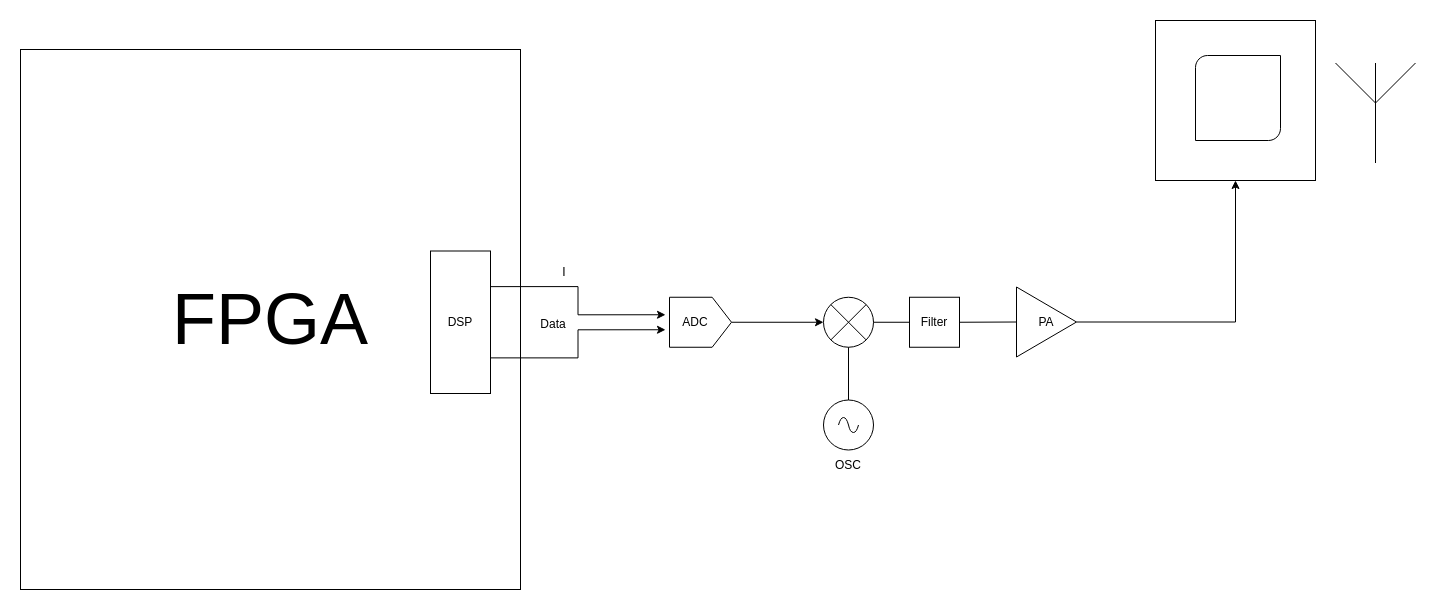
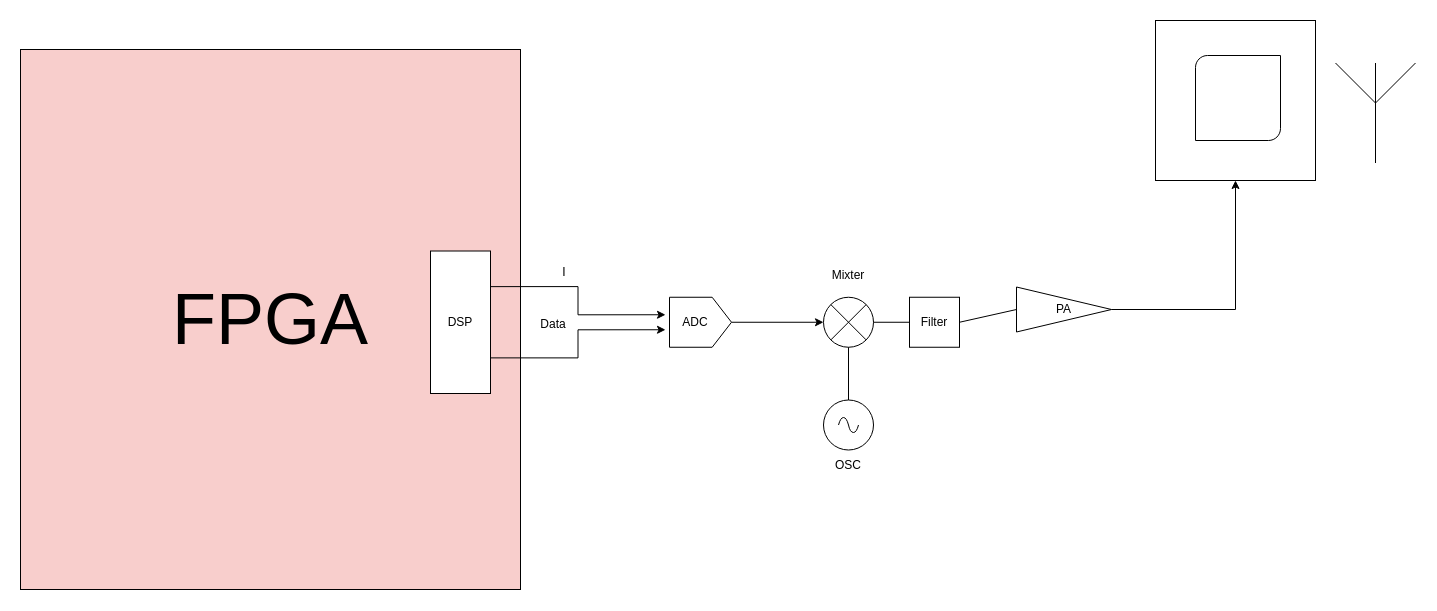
+ <mxCell id="12" value="Mixter" style="text;strokeColor=none;align=center;fillColor=none;html=1;verticalAlign=middle;whiteSpace=wrap;rounded=0;" parent="1" vertex="1"><mxGeometry x="818" y="259.5" width="60" height="30" as="geometry" /></mxCell>
- <mxCell id="2" value="&lt;font style=&quot;font-size: 72px;&quot;&gt;FPGA&lt;/font&gt;" style="rounded=0;whiteSpace=wrap;html=1;" parent="1" vertex="1"><mxGeometry x="20" y="49" width="500" height="540" as="geometry" /></mxCell>
+ <mxCell id="2" value="&lt;font style=&quot;font-size: 72px;&quot;&gt;FPGA&lt;/font&gt;" style="rounded=0;whiteSpace=wrap;html=1;fillColor=#f8cecc;" parent="1" vertex="1"><mxGeometry x="20" y="49" width="500" height="540" as="geometry" /></mxCell>
- <mxCell id="16" value="PA" style="triangle;whiteSpace=wrap;html=1;" parent="1" vertex="1"><mxGeometry x="1016" y="286.5" width="60" height="70" as="geometry" /></mxCell>
+ <mxCell id="16" value="PA" style="triangle;whiteSpace=wrap;html=1;" parent="1" vertex="1"><mxGeometry x="1016" y="286.5" width="95" height="45" as="geometry" /></mxCell>
